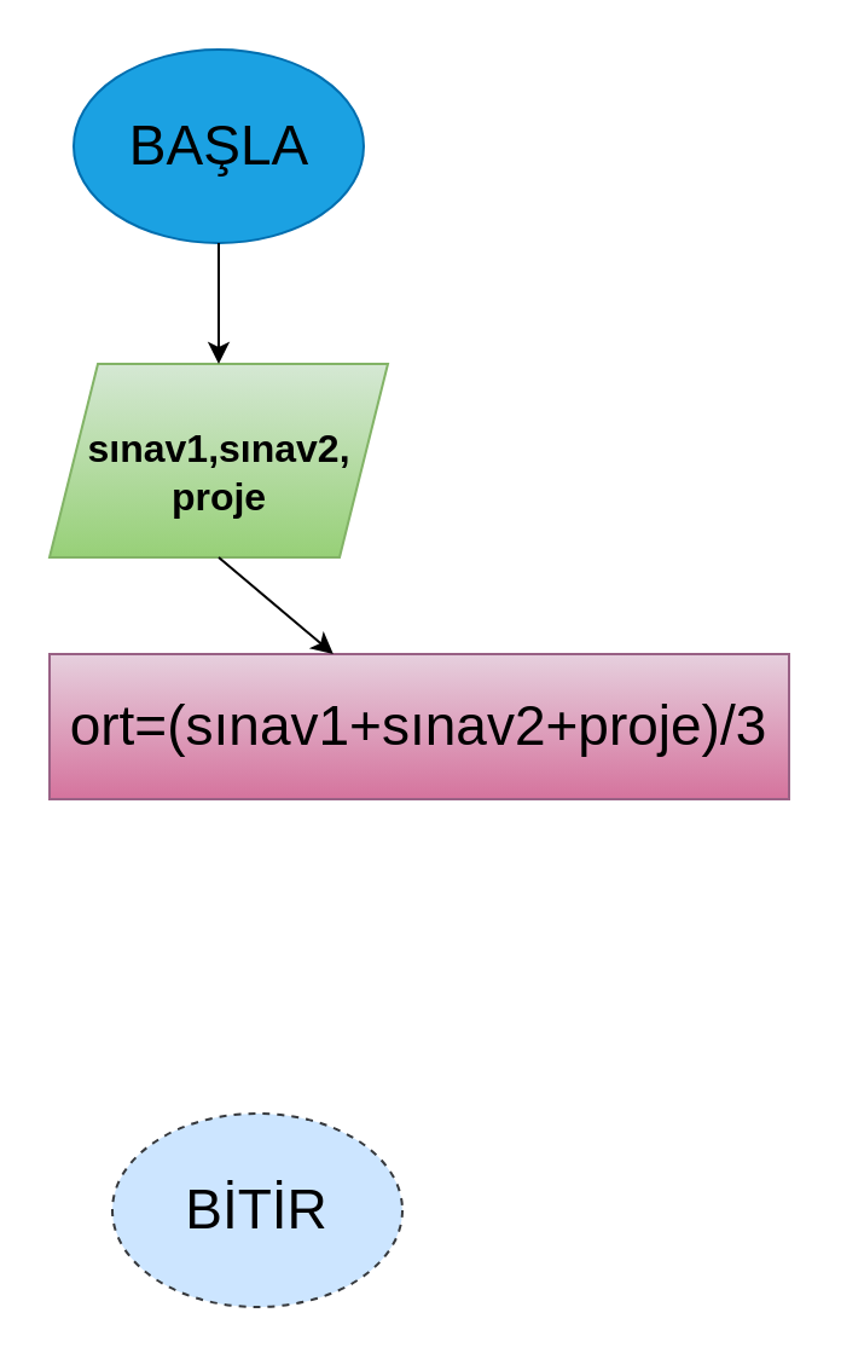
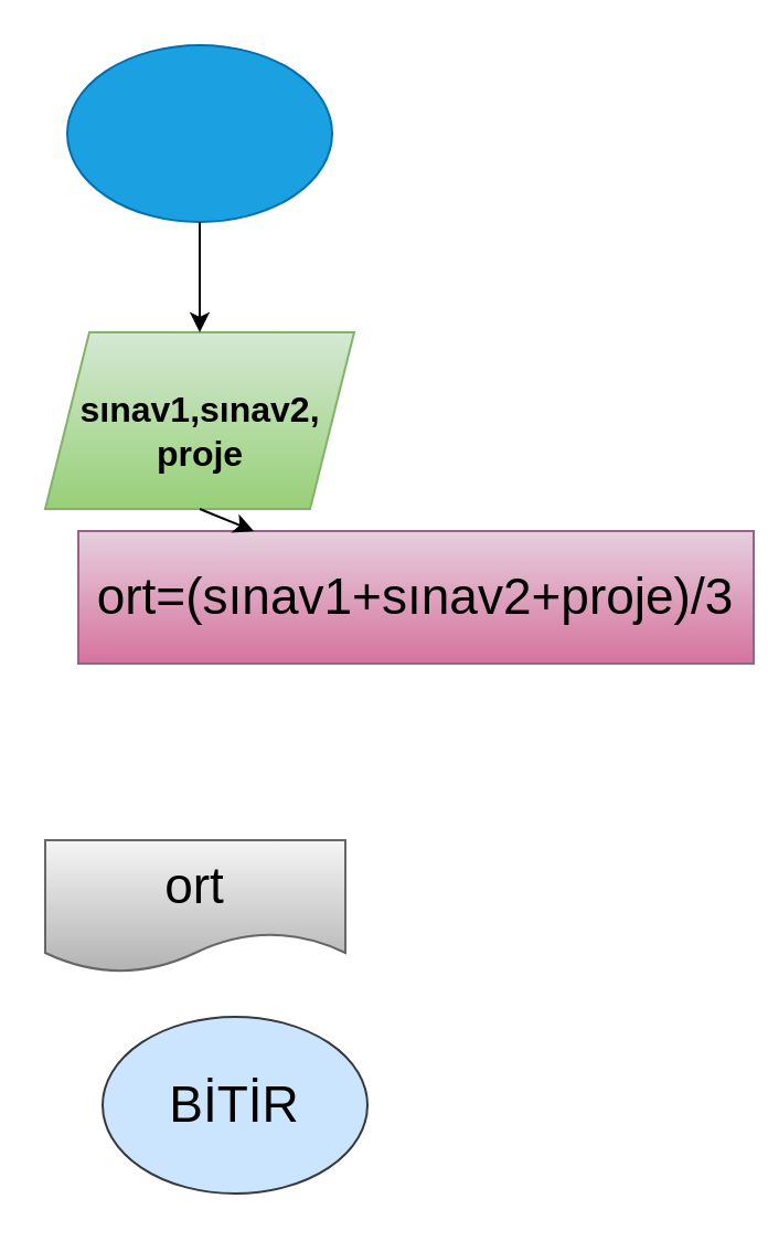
- <mxCell id="6" value="BAŞLA" style="text;html=1;resizable=0;autosize=1;align=center;verticalAlign=middle;points=[];fillColor=none;strokeColor=none;rounded=0;labelBackgroundColor=none;fontSize=23;fontColor=#000000;" vertex="1" parent="1"><mxGeometry x="40" y="40" width="100" height="40" as="geometry" /></mxCell>
- <mxCell id="7" value="ort=(sınav1+sınav2+proje)/3" style="rounded=0;whiteSpace=wrap;html=1;labelBackgroundColor=none;fontSize=23;fillColor=#e6d0de;gradientColor=#d5739d;strokeColor=#996185;" vertex="1" parent="1"><mxGeometry x="20" y="270" width="306" height="60" as="geometry" /></mxCell>
+ <mxCell id="7" value="ort=(sınav1+sınav2+proje)/3" style="rounded=0;whiteSpace=wrap;html=1;labelBackgroundColor=none;fontSize=23;fillColor=#e6d0de;gradientColor=#d5739d;strokeColor=#996185;" vertex="1" parent="1"><mxGeometry x="35" y="240" width="306" height="60" as="geometry" /></mxCell>
+ <mxCell id="8" value="ort" style="shape=document;whiteSpace=wrap;html=1;boundedLbl=1;labelBackgroundColor=none;fontSize=23;fillColor=#f5f5f5;gradientColor=#b3b3b3;strokeColor=#666666;" vertex="1" parent="1"><mxGeometry x="20" y="380" width="136" height="60" as="geometry" /></mxCell>
- <mxCell id="10" value="BİTİR" style="ellipse;whiteSpace=wrap;html=1;labelBackgroundColor=none;fontSize=23;fillColor=#cce5ff;strokeColor=#36393d;dashed=1;" vertex="1" parent="1"><mxGeometry x="46" y="460" width="120" height="80" as="geometry" /></mxCell>
+ <mxCell id="10" value="BİTİR" style="ellipse;whiteSpace=wrap;html=1;labelBackgroundColor=none;fontSize=23;fillColor=#cce5ff;strokeColor=#36393d;" vertex="1" parent="1"><mxGeometry x="46" y="460" width="120" height="80" as="geometry" /></mxCell>
